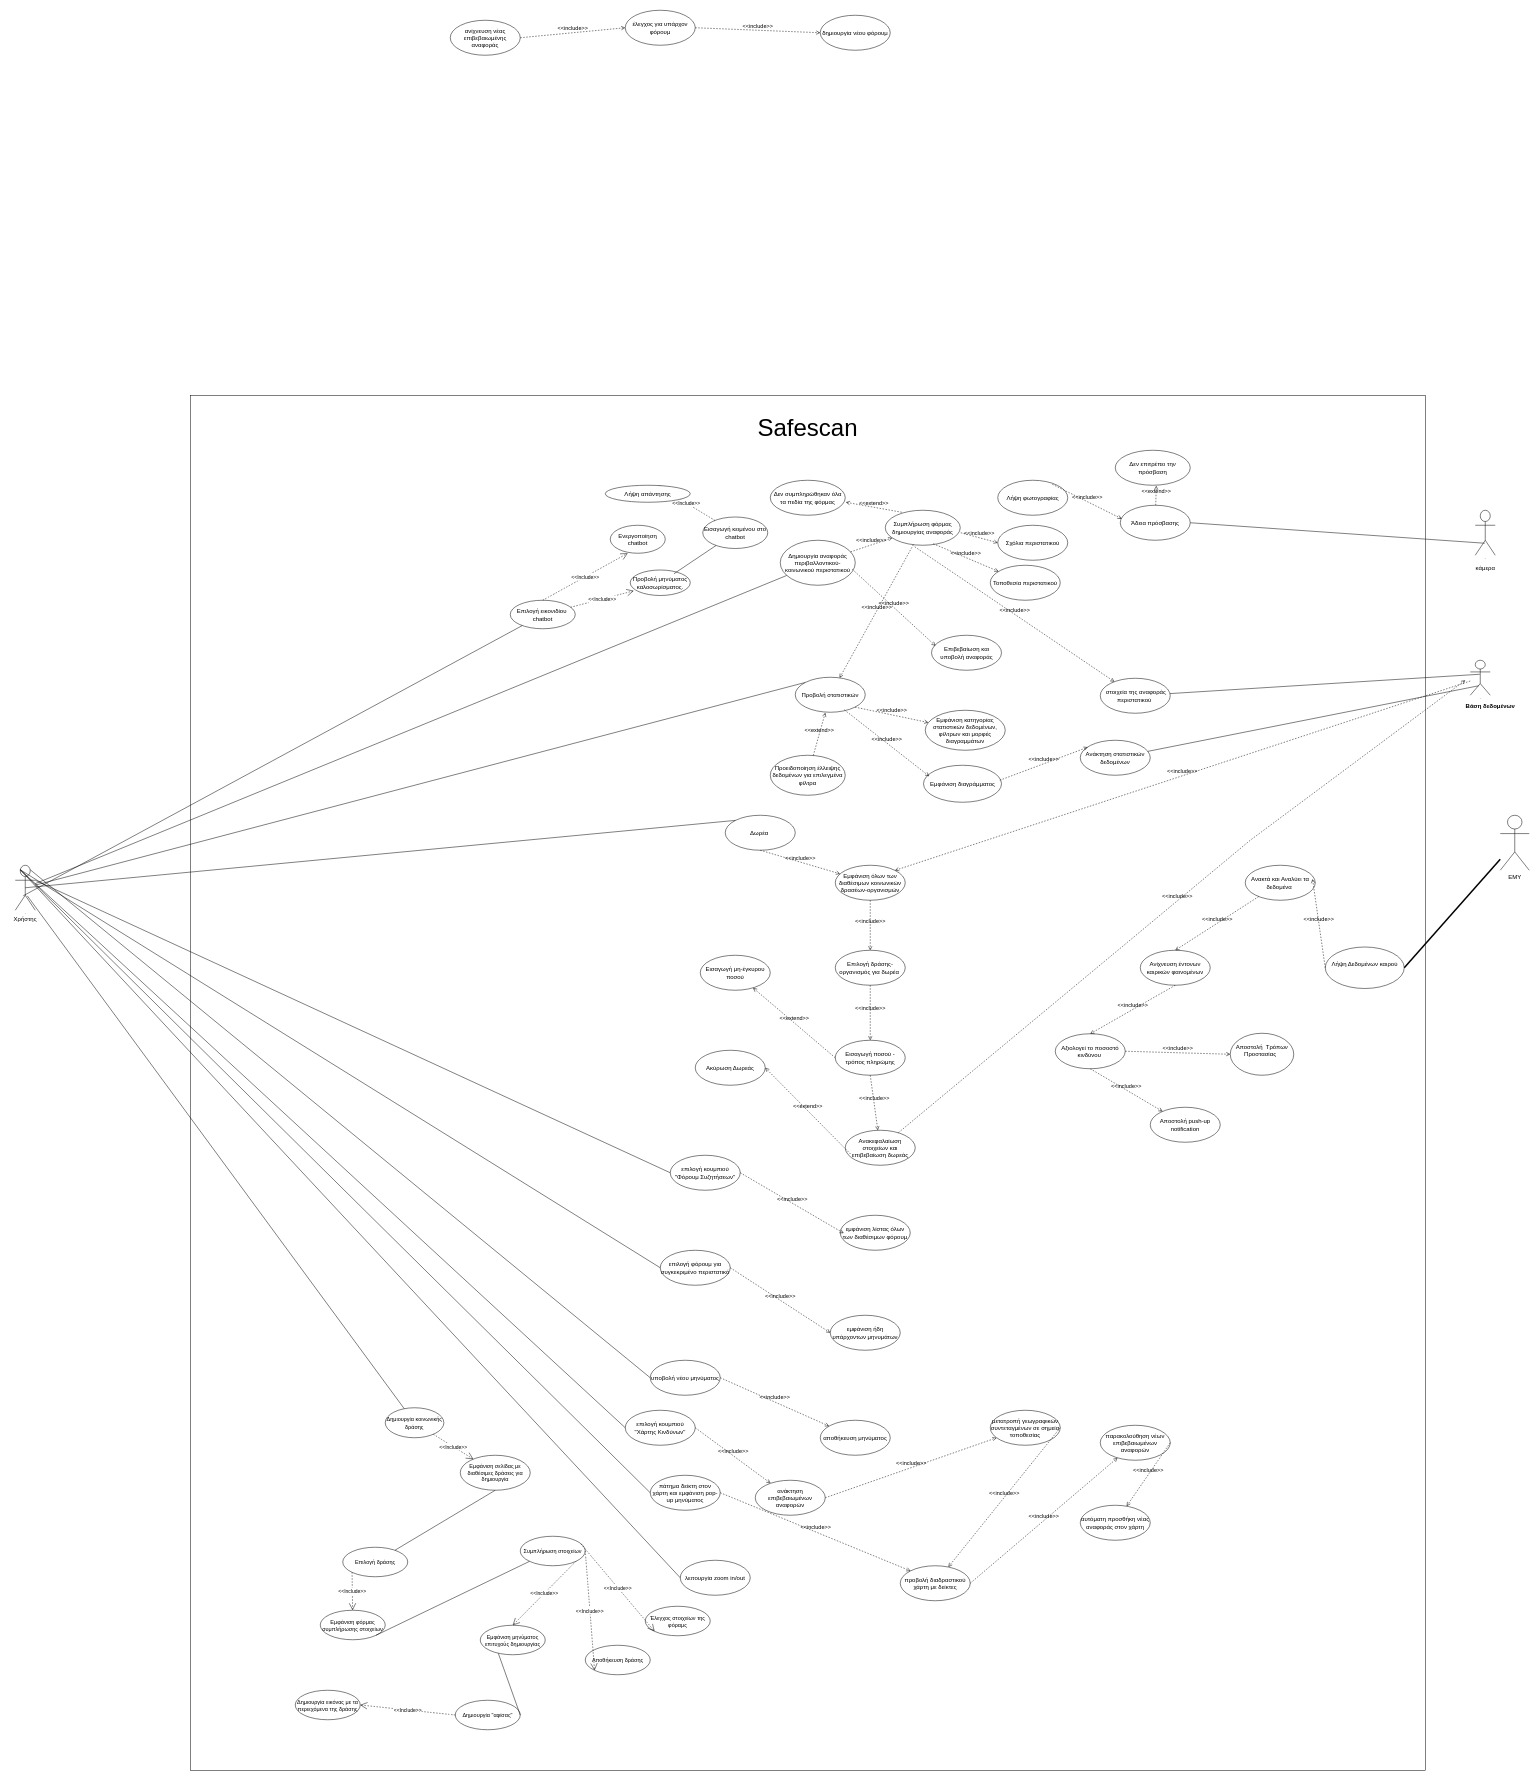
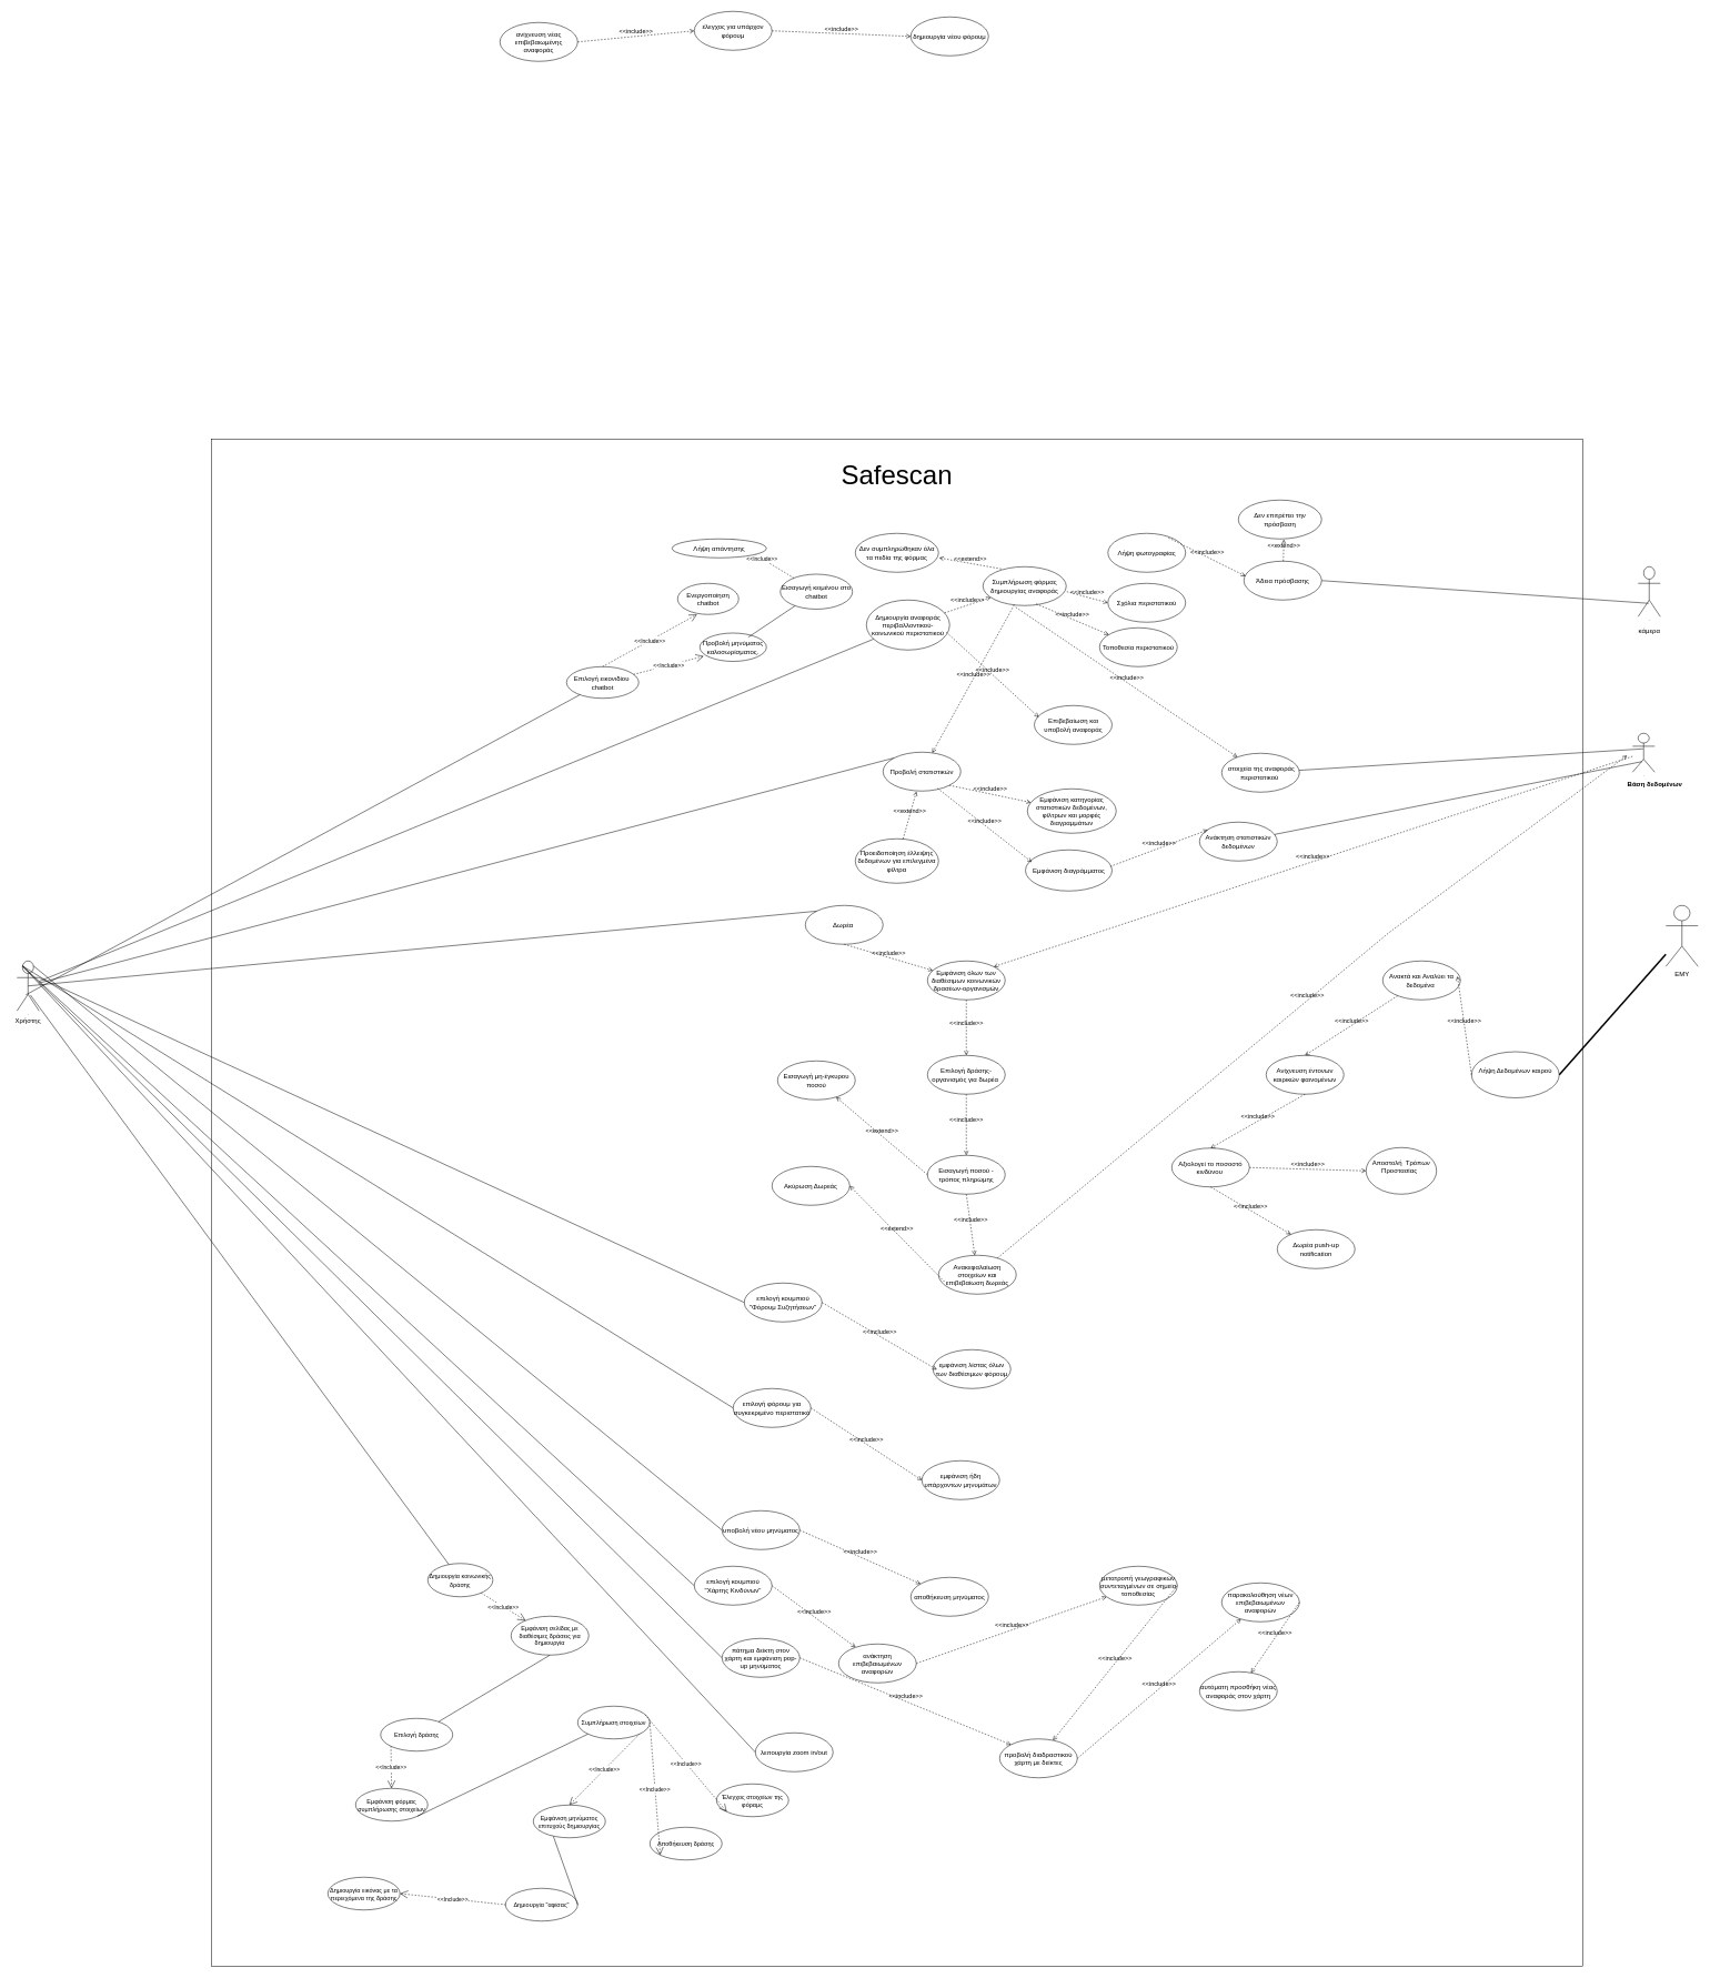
- <mxCell id="48" value="Αποστολή push-up notification" style="ellipse;whiteSpace=wrap;html=1;" parent="1" vertex="1"><mxGeometry x="2300" y="2214" width="140" height="70" as="geometry" /></mxCell>
+ <mxCell id="48" value="Δωρέα push-up notification" style="ellipse;whiteSpace=wrap;html=1;" parent="1" vertex="1"><mxGeometry x="2300" y="2214" width="140" height="70" as="geometry" /></mxCell>
